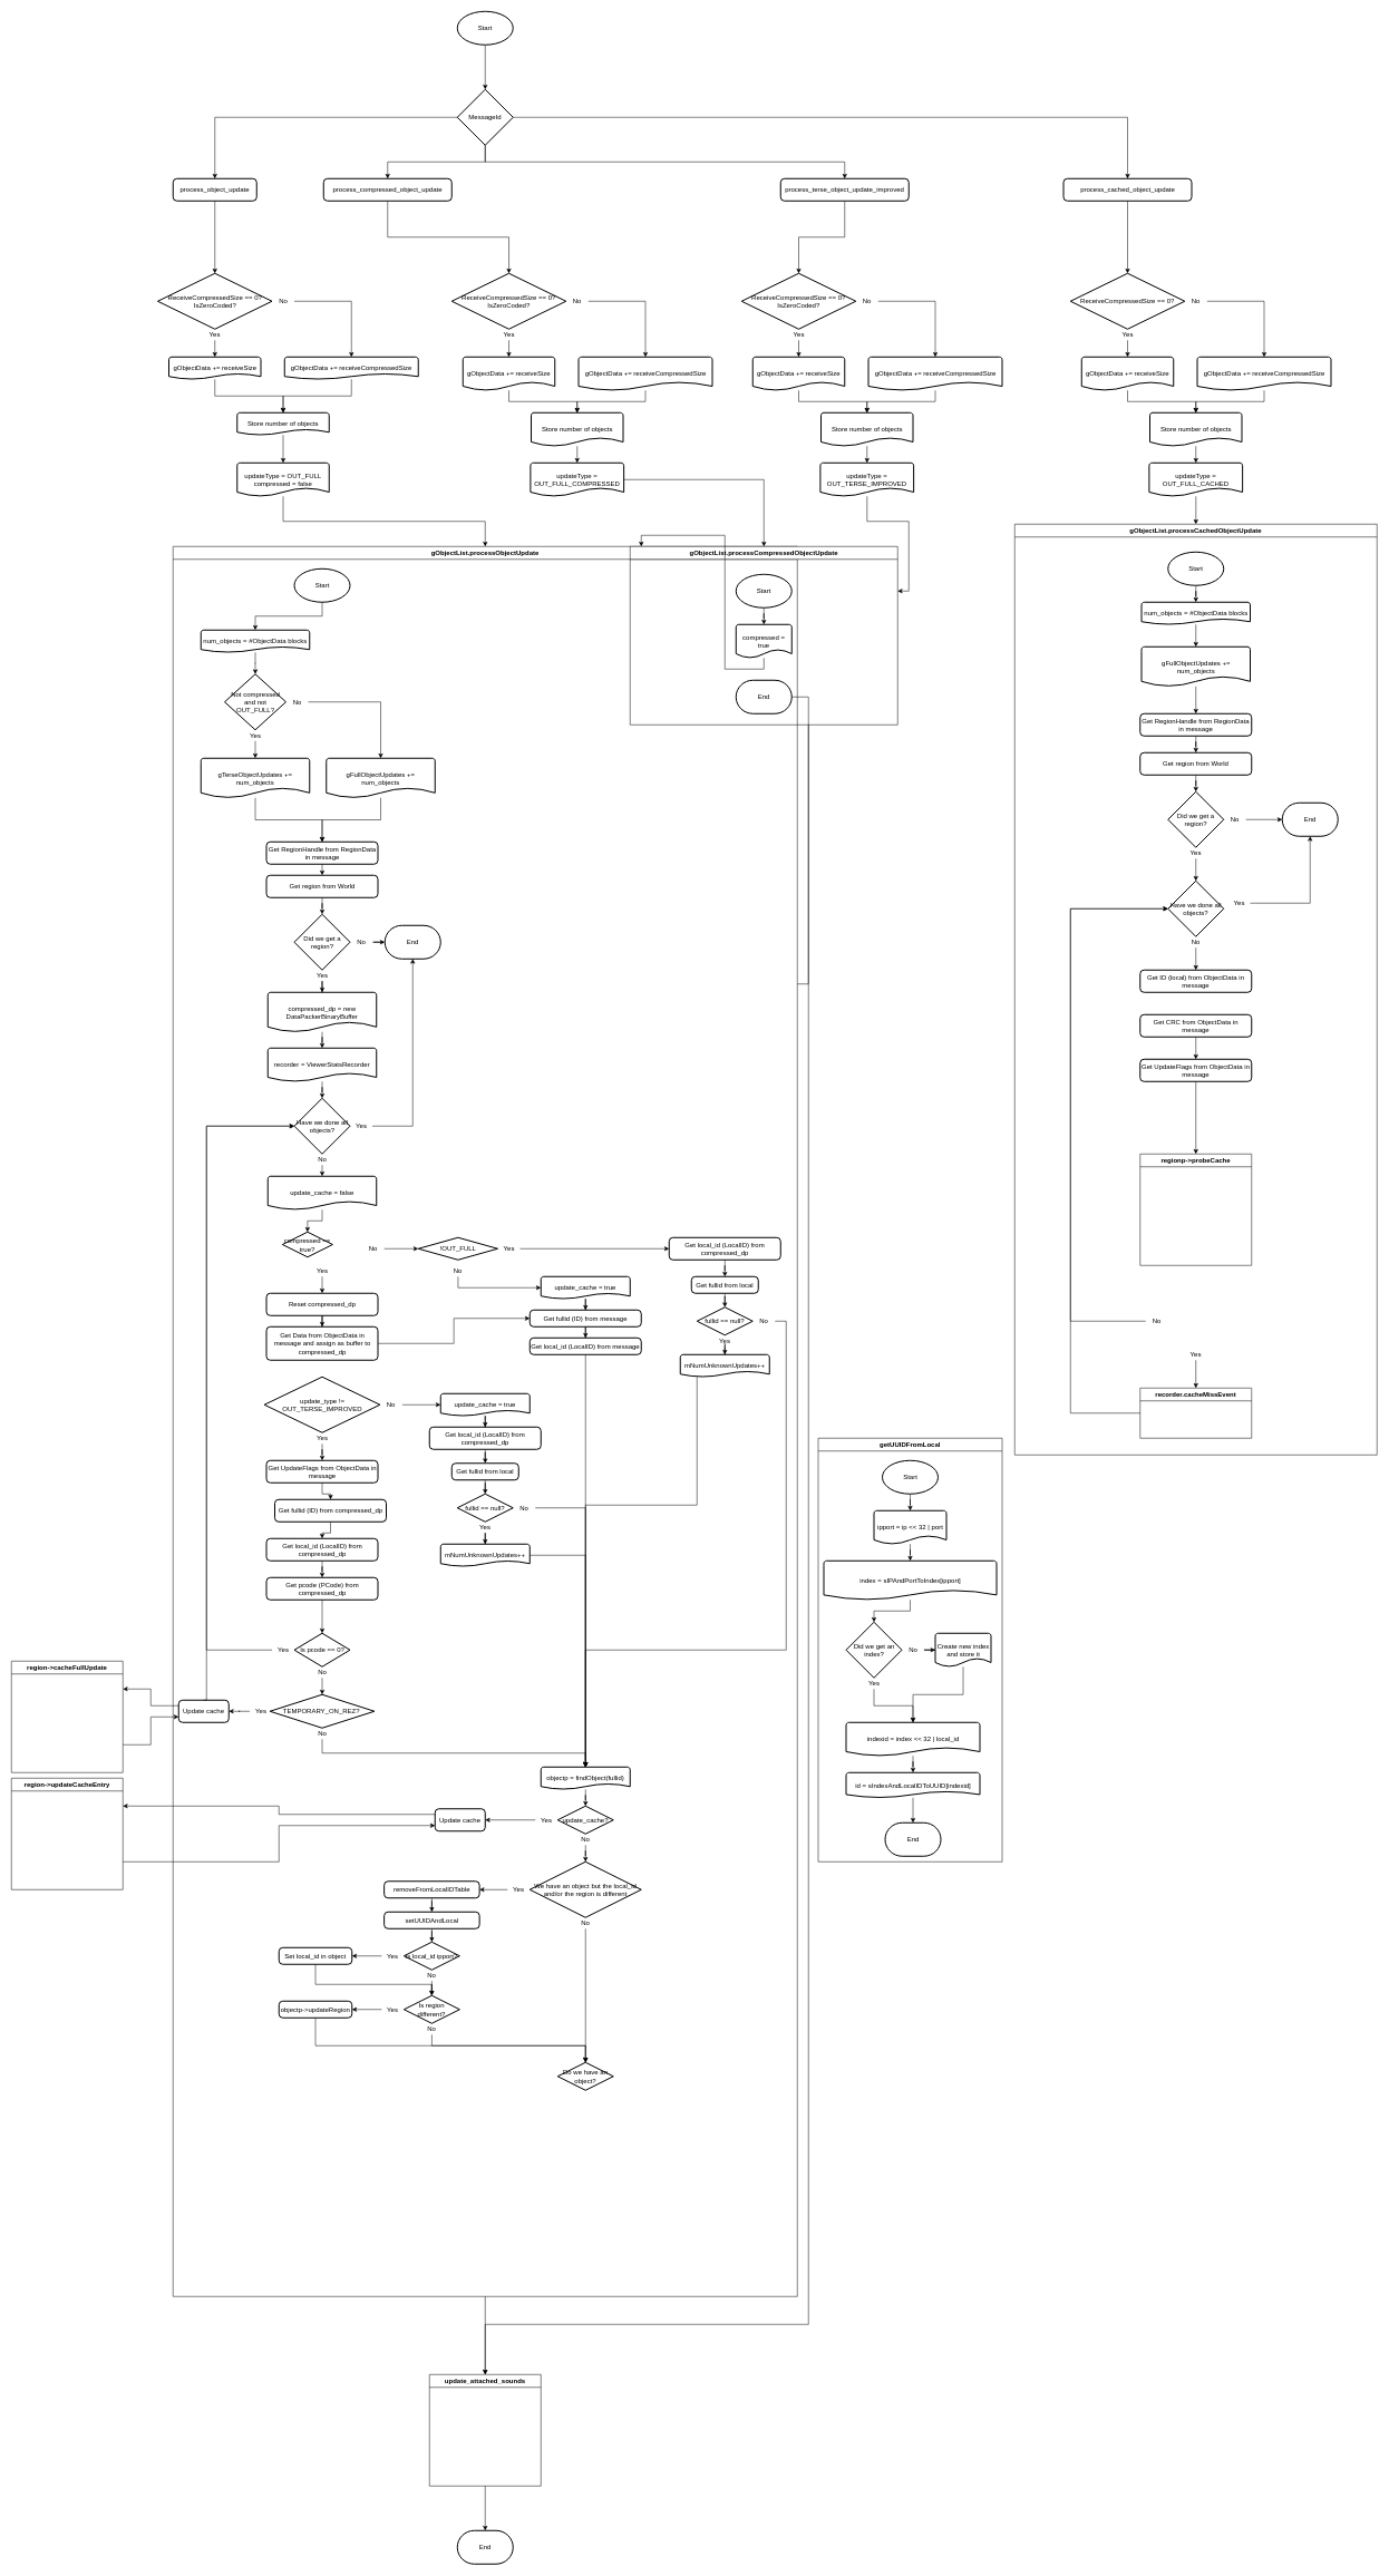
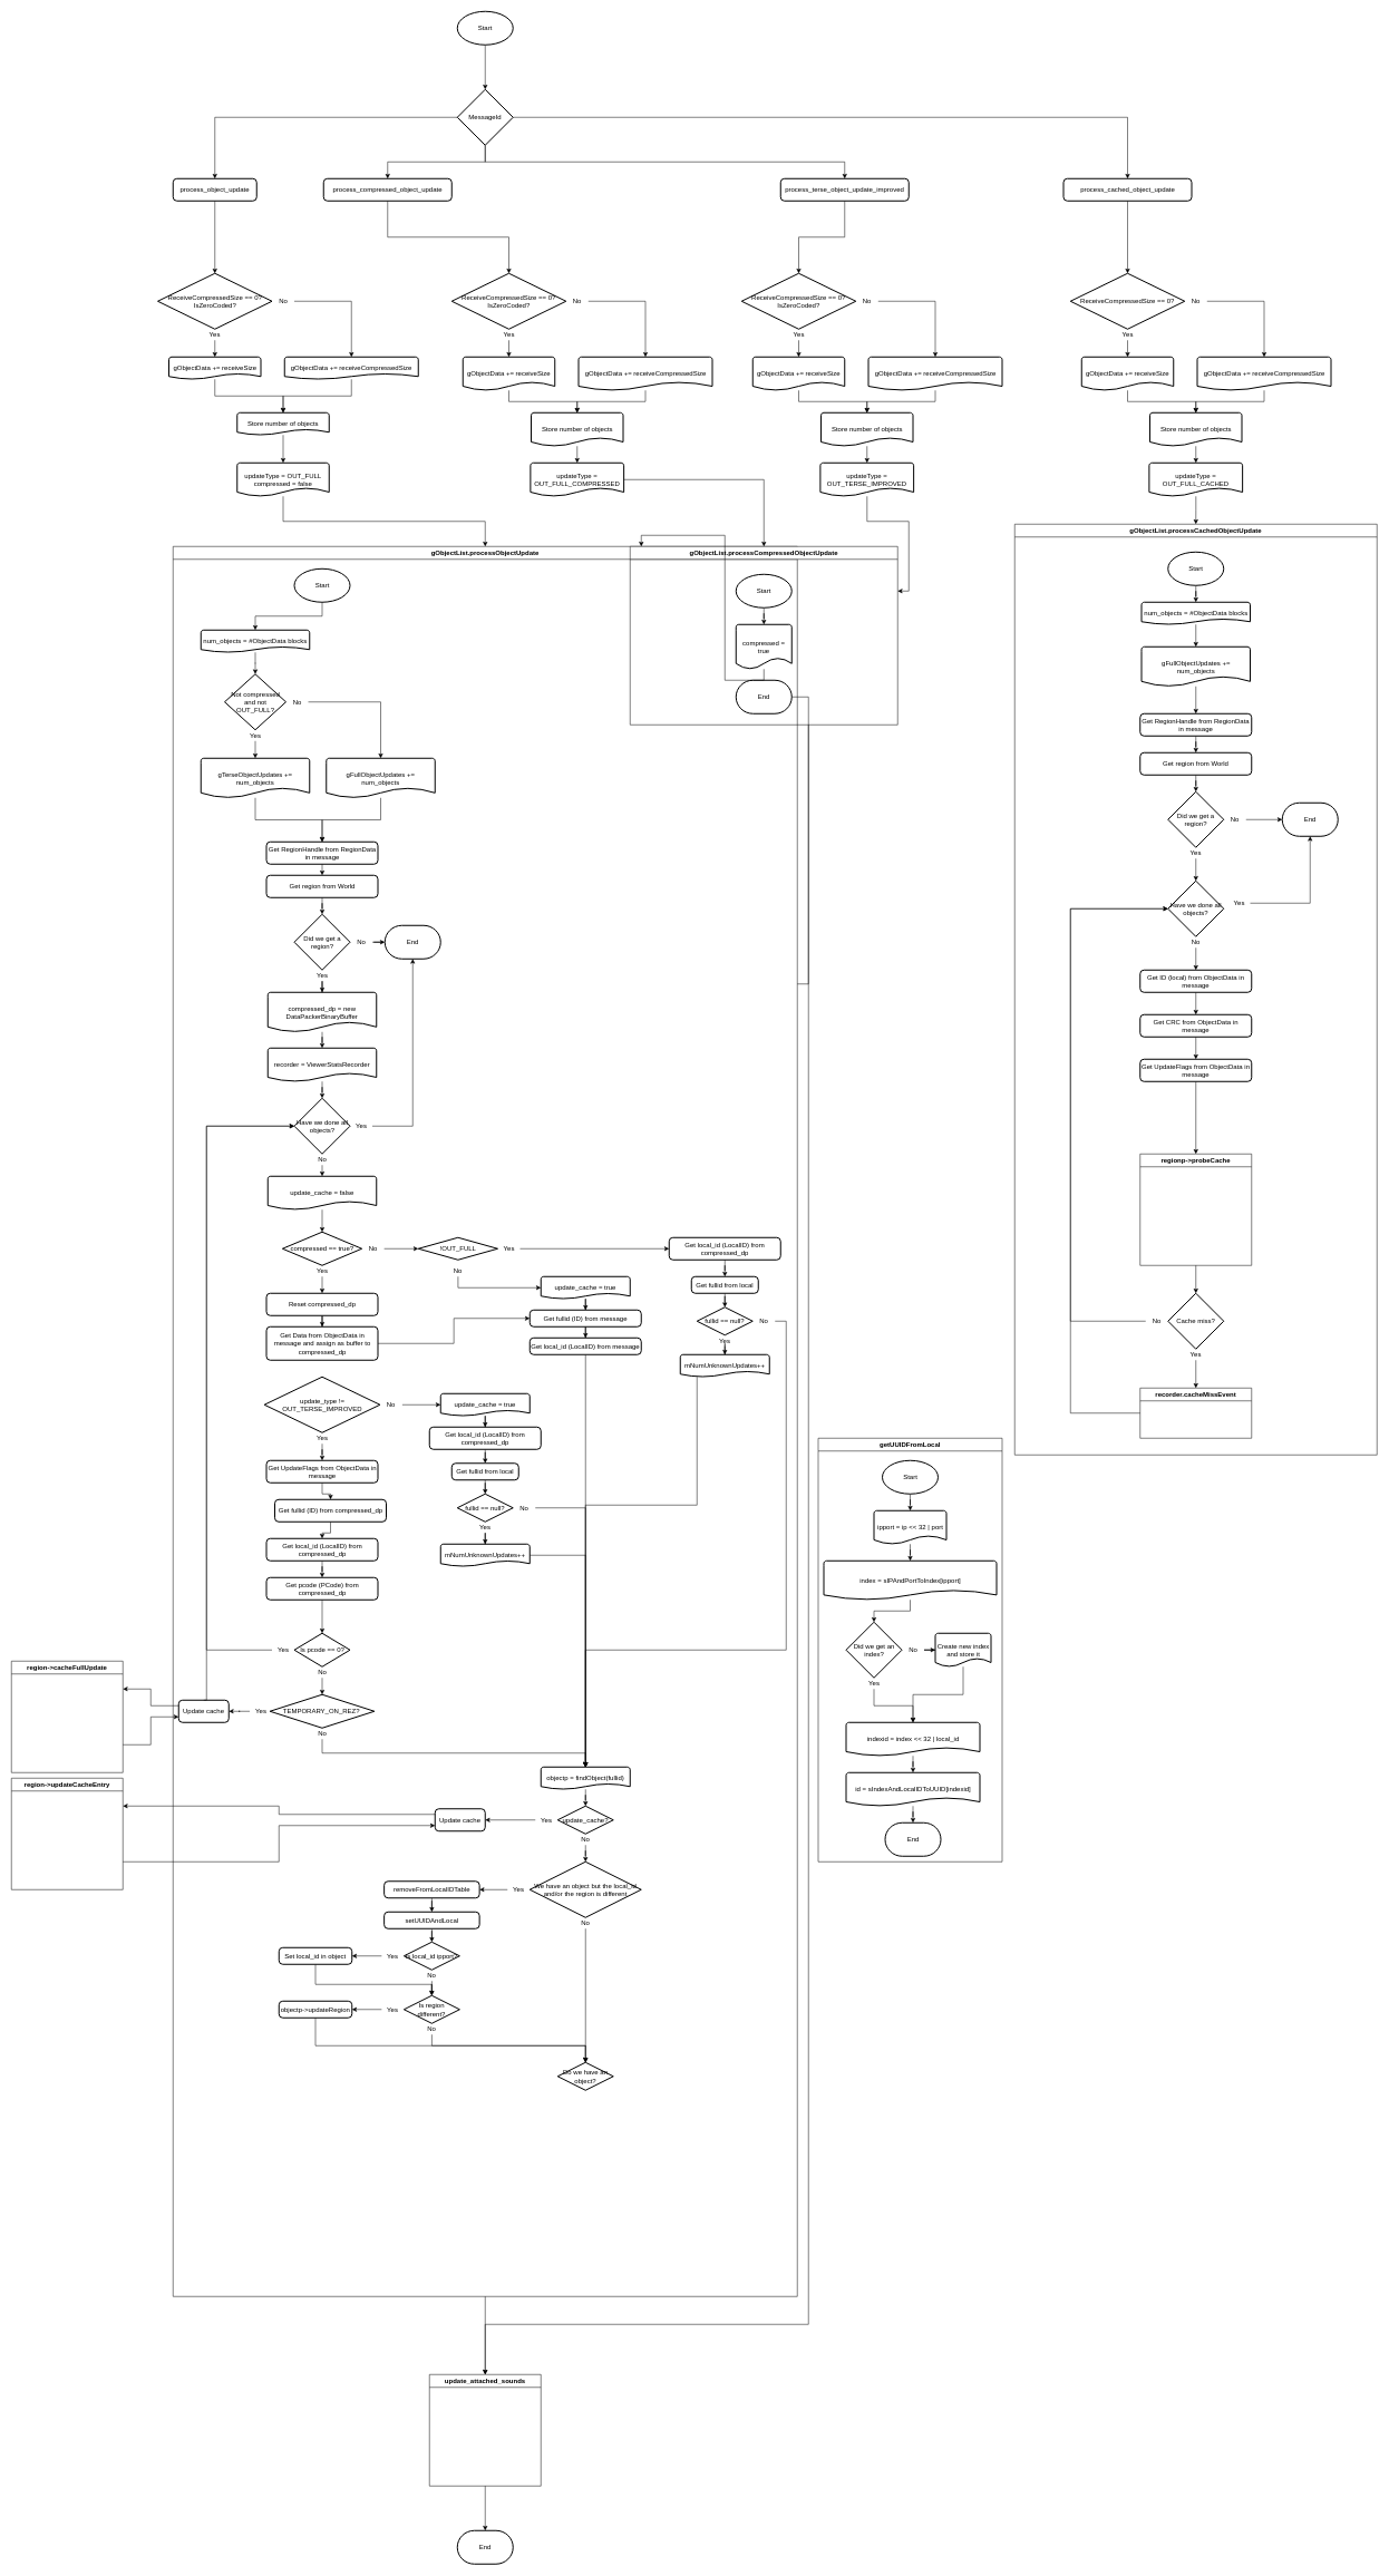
- <mxCell id="198" value="compressed = true" style="strokeWidth=2;html=1;shape=mxgraph.flowchart.document2;whiteSpace=wrap;size=0.25;" vertex="1" parent="195"><mxGeometry x="190" y="140" width="100" height="60" as="geometry" /></mxCell>
+ <mxCell id="198" value="compressed = true" style="strokeWidth=2;html=1;shape=mxgraph.flowchart.document2;whiteSpace=wrap;size=0.25;" vertex="1" parent="195"><mxGeometry x="190" y="140" width="100" height="80" as="geometry" /></mxCell>
+ <mxCell id="239" style="edgeStyle=orthogonalEdgeStyle;rounded=0;orthogonalLoop=1;jettySize=auto;html=1;entryX=0.5;entryY=0;entryDx=0;entryDy=0;" edge="1" parent="217" source="240" target="242"><mxGeometry relative="1" as="geometry" /></mxCell>
- <mxCell id="91" value="compressed == true?" style="strokeWidth=2;html=1;shape=mxgraph.flowchart.decision;whiteSpace=wrap;" parent="58" vertex="1"><mxGeometry x="196.25" y="1230" width="90" height="45" as="geometry" /></mxCell>
+ <mxCell id="91" value="compressed == true?" style="strokeWidth=2;html=1;shape=mxgraph.flowchart.decision;whiteSpace=wrap;" parent="58" vertex="1"><mxGeometry x="196.25" y="1230" width="142.5" height="60" as="geometry" /></mxCell>
+ <mxCell id="246" style="edgeStyle=orthogonalEdgeStyle;rounded=0;orthogonalLoop=1;jettySize=auto;html=1;" edge="1" parent="217" source="247" target="248"><mxGeometry relative="1" as="geometry" /></mxCell>
+ <mxCell id="248" value="Cache miss?" style="strokeWidth=2;html=1;shape=mxgraph.flowchart.decision;whiteSpace=wrap;" vertex="1" parent="217"><mxGeometry x="275" y="1380" width="100" height="100" as="geometry" /></mxCell>
- <mxCell id="272" value="id =&amp;nbsp;sIndexAndLocalIDToUUID[indexid]" style="strokeWidth=2;html=1;shape=mxgraph.flowchart.document2;whiteSpace=wrap;size=0.25;" vertex="1" parent="254"><mxGeometry x="50" y="600" width="240" height="45" as="geometry" /></mxCell>
+ <mxCell id="272" value="id =&amp;nbsp;sIndexAndLocalIDToUUID[indexid]" style="strokeWidth=2;html=1;shape=mxgraph.flowchart.document2;whiteSpace=wrap;size=0.25;" vertex="1" parent="254"><mxGeometry x="50" y="600" width="240" height="60" as="geometry" /></mxCell>
